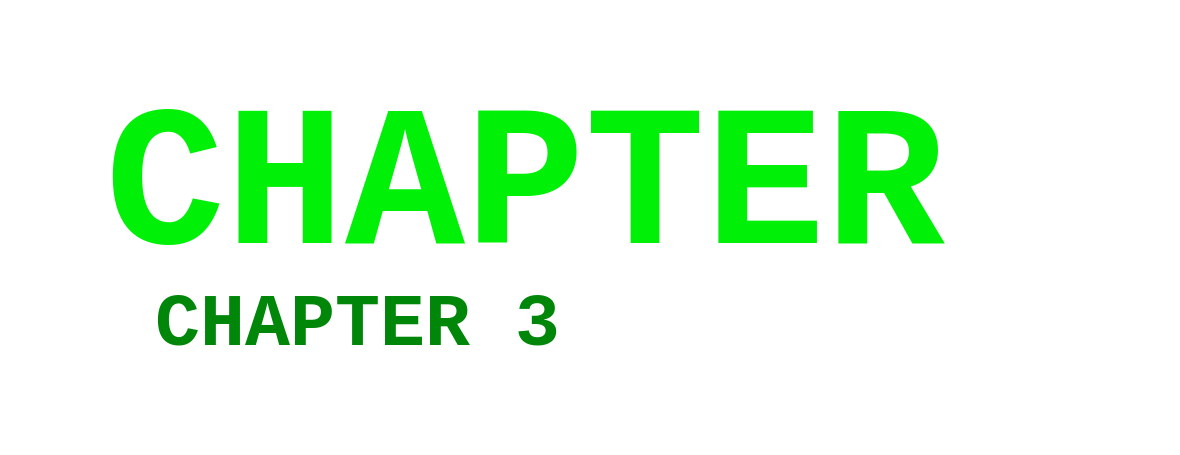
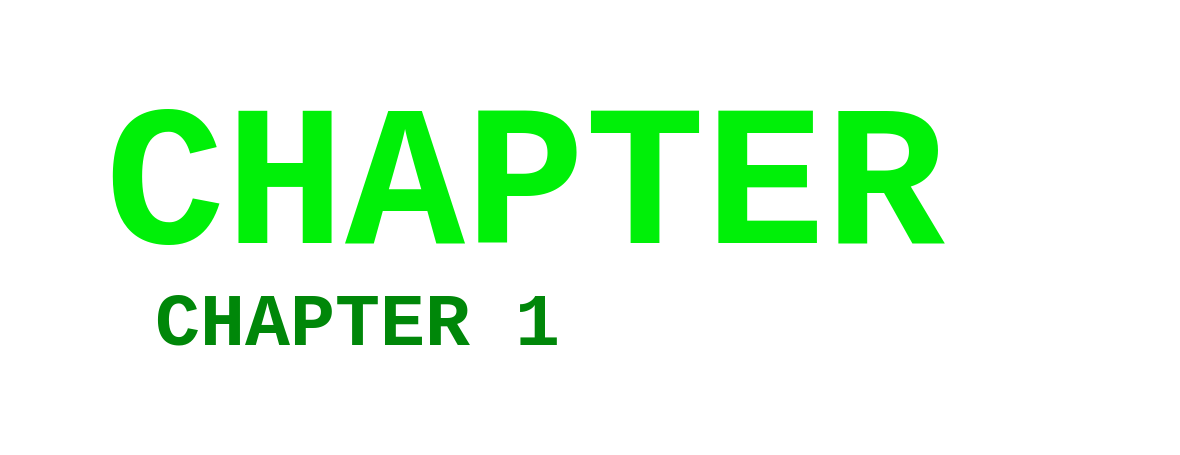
- <mxCell id="4" value="&lt;font style=&quot;font-size: 30px;&quot;&gt;CHAPTER 3&lt;/font&gt;" style="text;html=1;align=left;verticalAlign=middle;whiteSpace=wrap;rounded=0;fontSize=30;fontFamily=Courier New;fontStyle=1;fontColor=#008709;" vertex="1" parent="1"><mxGeometry x="60" y="110" width="390" height="37" as="geometry" /></mxCell>
+ <mxCell id="4" value="&lt;font style=&quot;font-size: 30px;&quot;&gt;CHAPTER 1&lt;/font&gt;" style="text;html=1;align=left;verticalAlign=middle;whiteSpace=wrap;rounded=0;fontSize=30;fontFamily=Courier New;fontStyle=1;fontColor=#008709;" vertex="1" parent="1"><mxGeometry x="60" y="110" width="390" height="37" as="geometry" /></mxCell>
